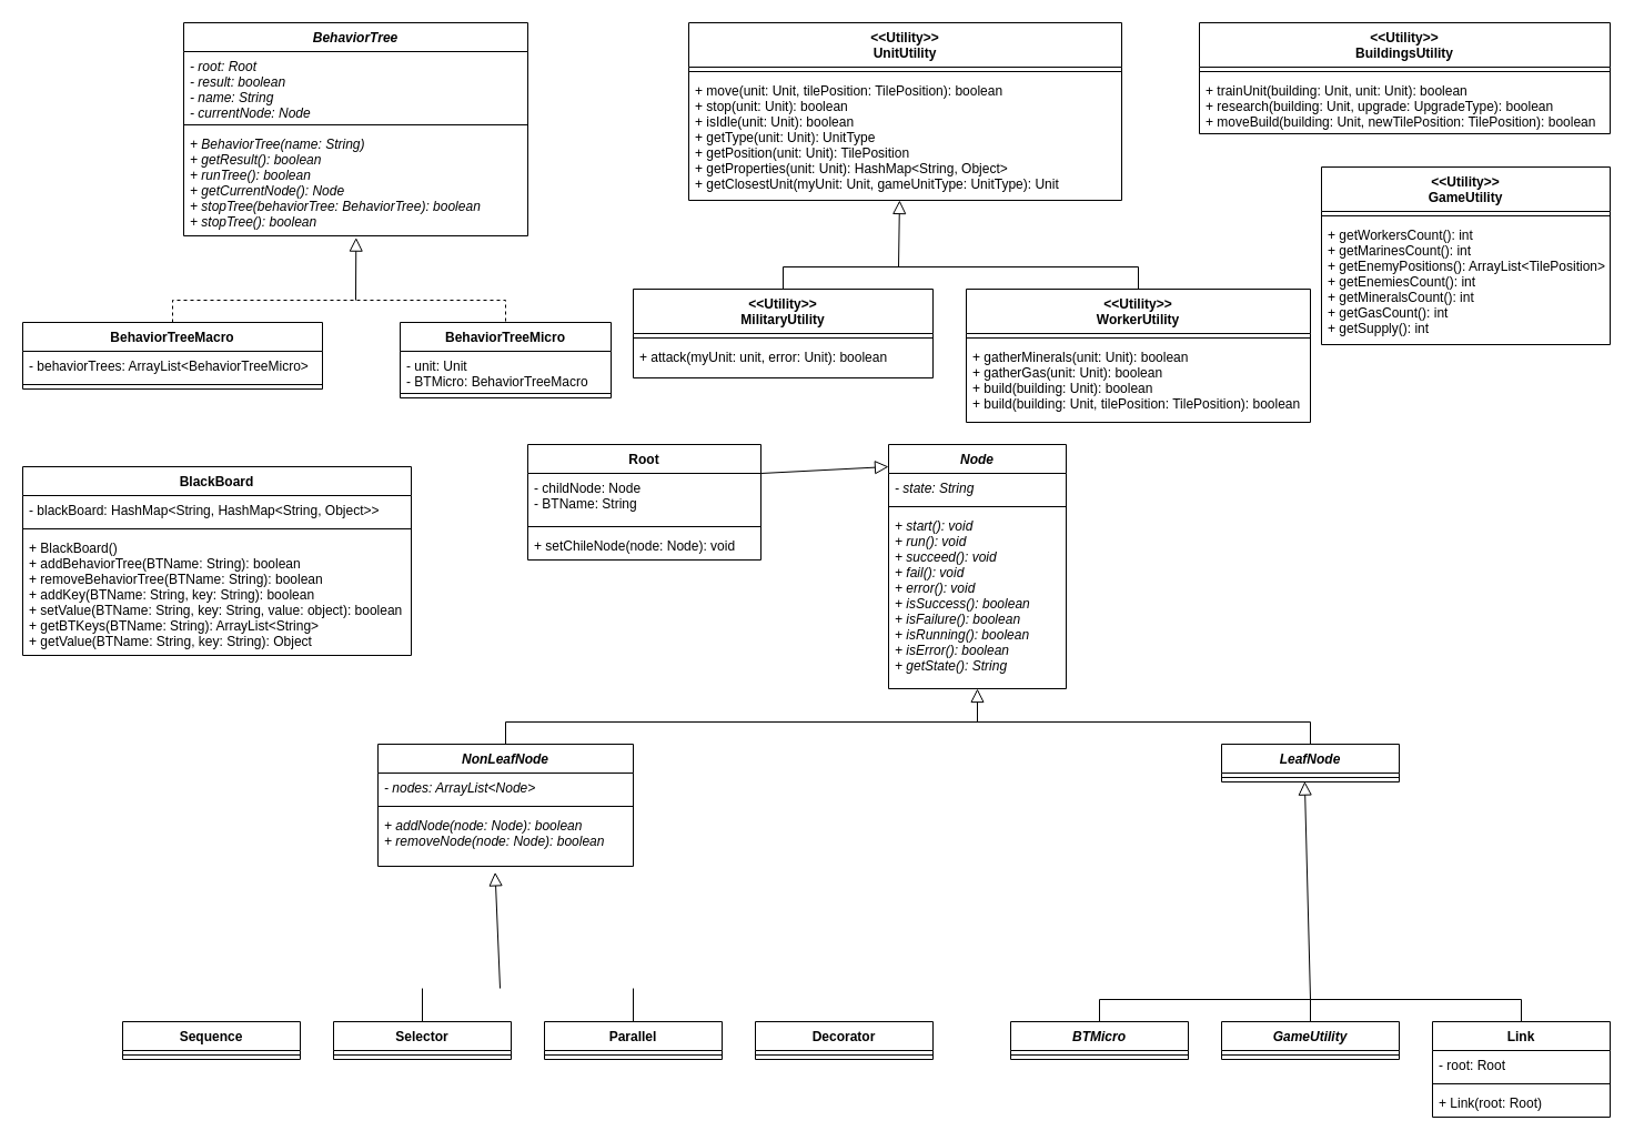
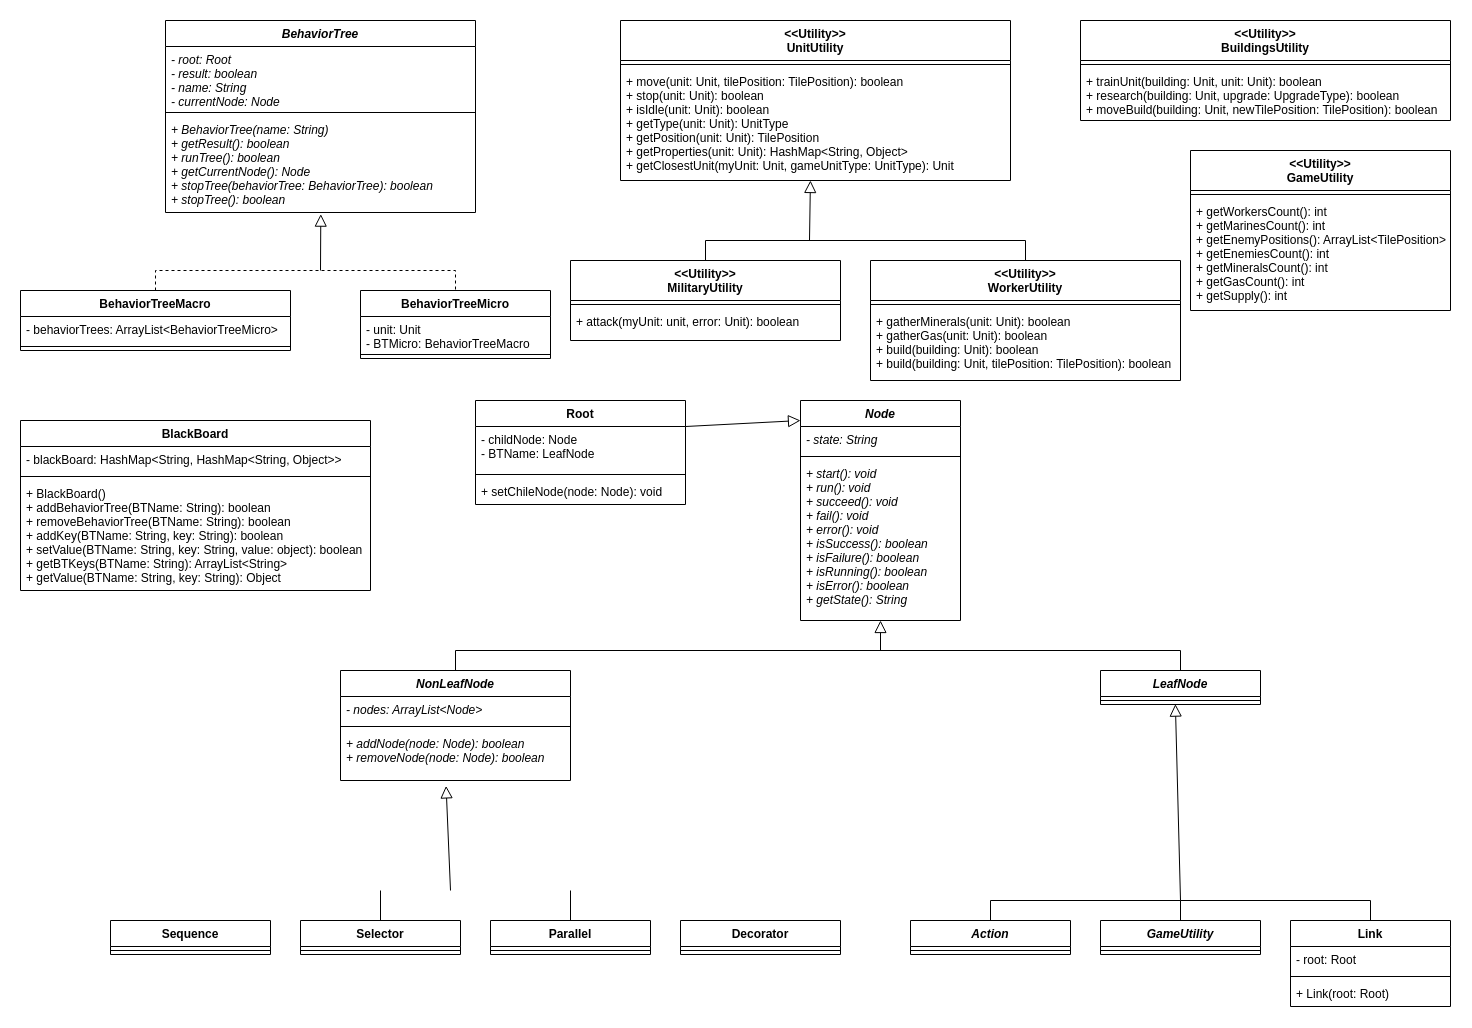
- <mxCell id="70" value="- childNode: Node&#10;- BTName: String" style="text;strokeColor=none;fillColor=none;align=left;verticalAlign=top;spacingLeft=4;spacingRight=4;overflow=hidden;rotatable=0;points=[[0,0.5],[1,0.5]];portConstraint=eastwest;" vertex="1" parent="69"><mxGeometry y="26" width="210" height="44" as="geometry" /></mxCell>
+ <mxCell id="70" value="- childNode: Node&#10;- BTName: LeafNode" style="text;strokeColor=none;fillColor=none;align=left;verticalAlign=top;spacingLeft=4;spacingRight=4;overflow=hidden;rotatable=0;points=[[0,0.5],[1,0.5]];portConstraint=eastwest;" vertex="1" parent="69"><mxGeometry y="26" width="210" height="44" as="geometry" /></mxCell>
- <mxCell id="16" value="BTMicro" style="swimlane;fontStyle=3;align=center;verticalAlign=top;childLayout=stackLayout;horizontal=1;startSize=26;horizontalStack=0;resizeParent=1;resizeParentMax=0;resizeLast=0;collapsible=1;marginBottom=0;" parent="1" vertex="1"><mxGeometry x="910" y="920" width="160" height="34" as="geometry"><mxRectangle x="1870" y="-30" width="80" height="30" as="alternateBounds" /></mxGeometry></mxCell>
+ <mxCell id="16" value="Action" style="swimlane;fontStyle=3;align=center;verticalAlign=top;childLayout=stackLayout;horizontal=1;startSize=26;horizontalStack=0;resizeParent=1;resizeParentMax=0;resizeLast=0;collapsible=1;marginBottom=0;" parent="1" vertex="1"><mxGeometry x="910" y="920" width="160" height="34" as="geometry"><mxRectangle x="1870" y="-30" width="80" height="30" as="alternateBounds" /></mxGeometry></mxCell>
